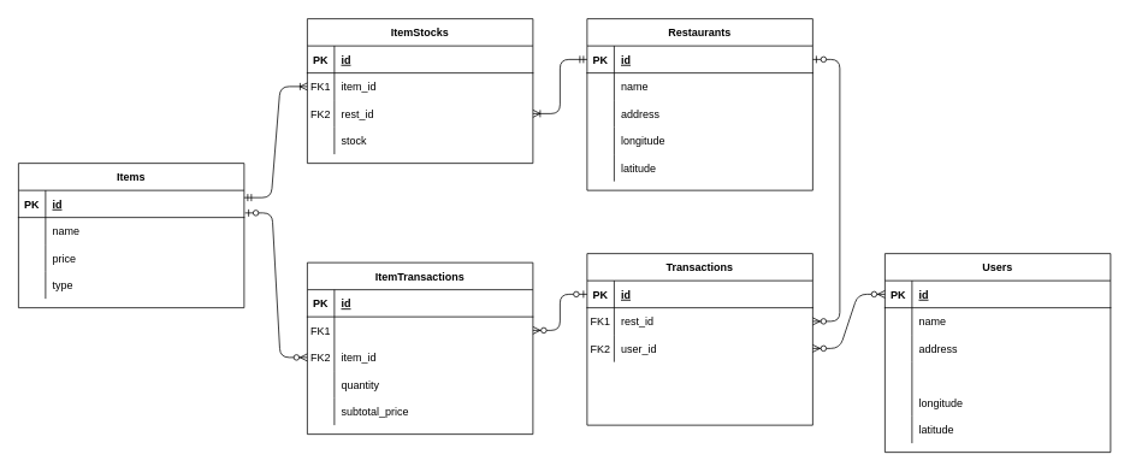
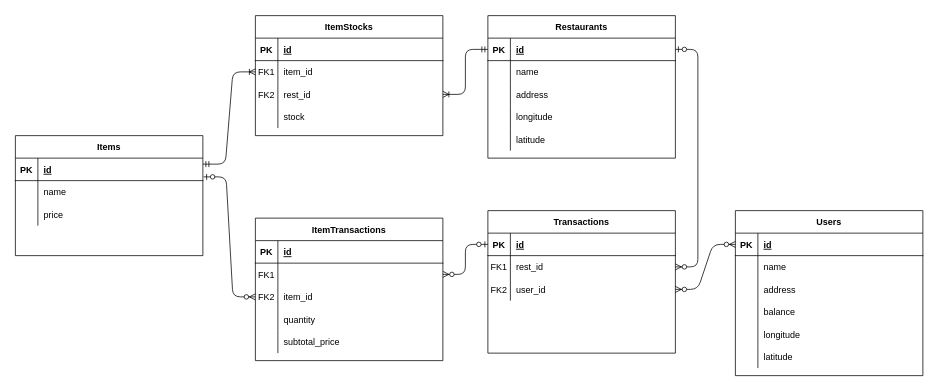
- <mxCell id="14" value="type" style="shape=partialRectangle;connectable=0;fillColor=none;top=0;left=0;bottom=0;right=0;align=left;spacingLeft=6;overflow=hidden;" vertex="1" parent="12"><mxGeometry x="30" width="220" height="30" as="geometry" /></mxCell>
+ <mxCell id="86" value="balance" style="shape=partialRectangle;connectable=0;fillColor=none;top=0;left=0;bottom=0;right=0;align=left;spacingLeft=6;overflow=hidden;" vertex="1" parent="84"><mxGeometry x="30" width="220" height="30" as="geometry" /></mxCell>
